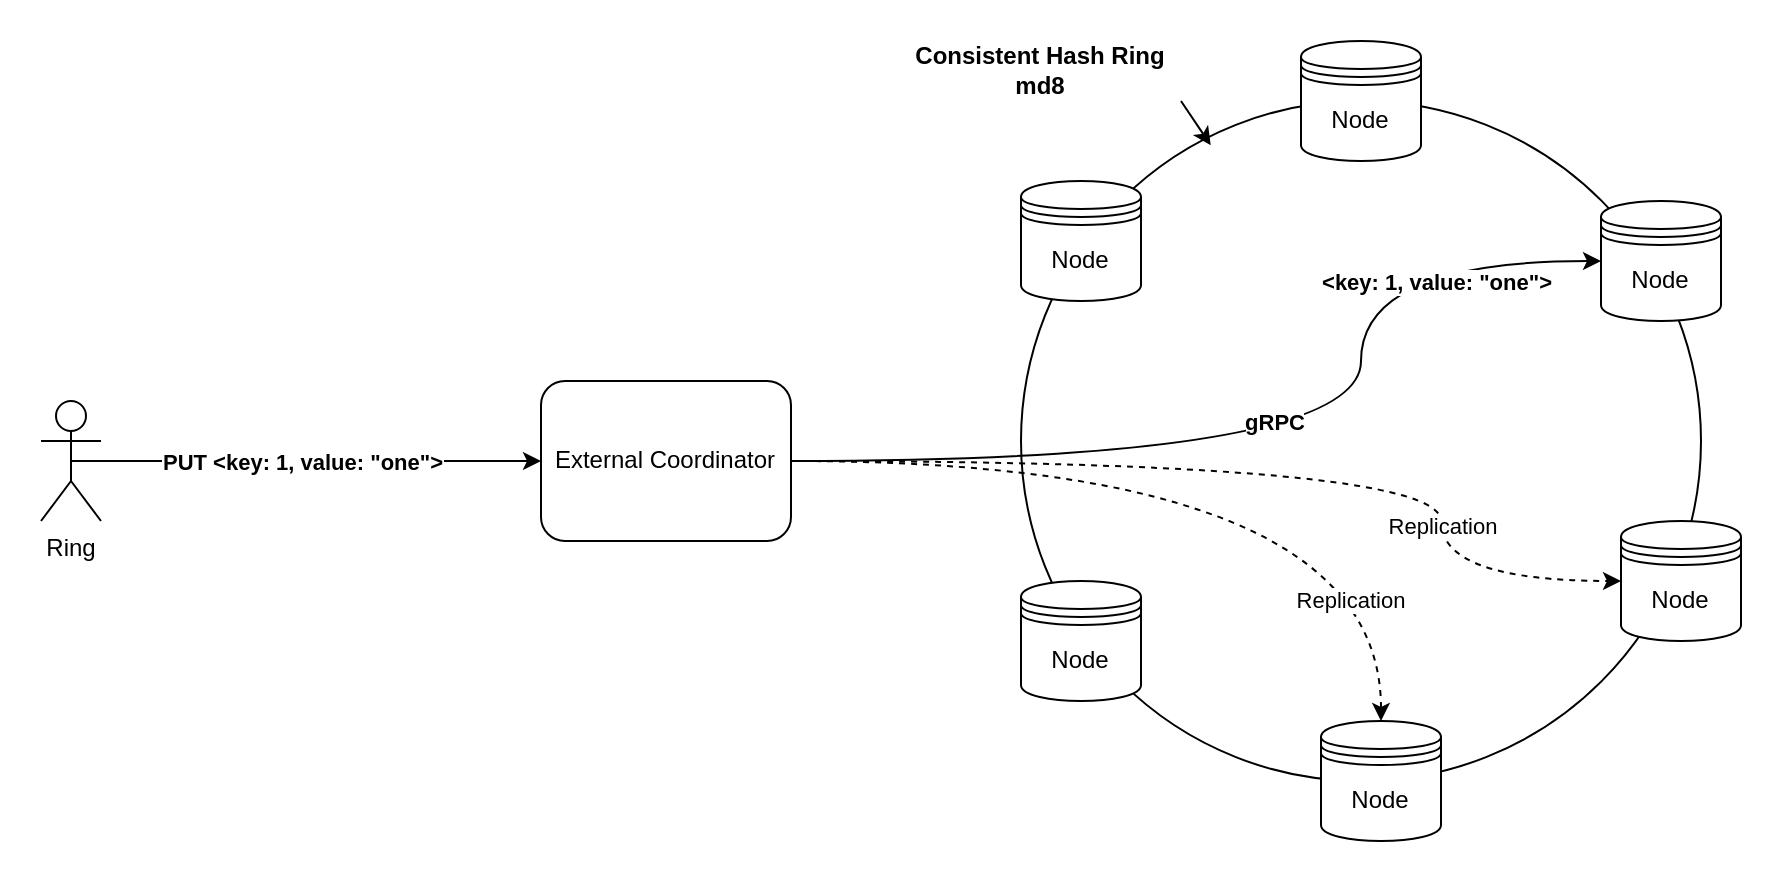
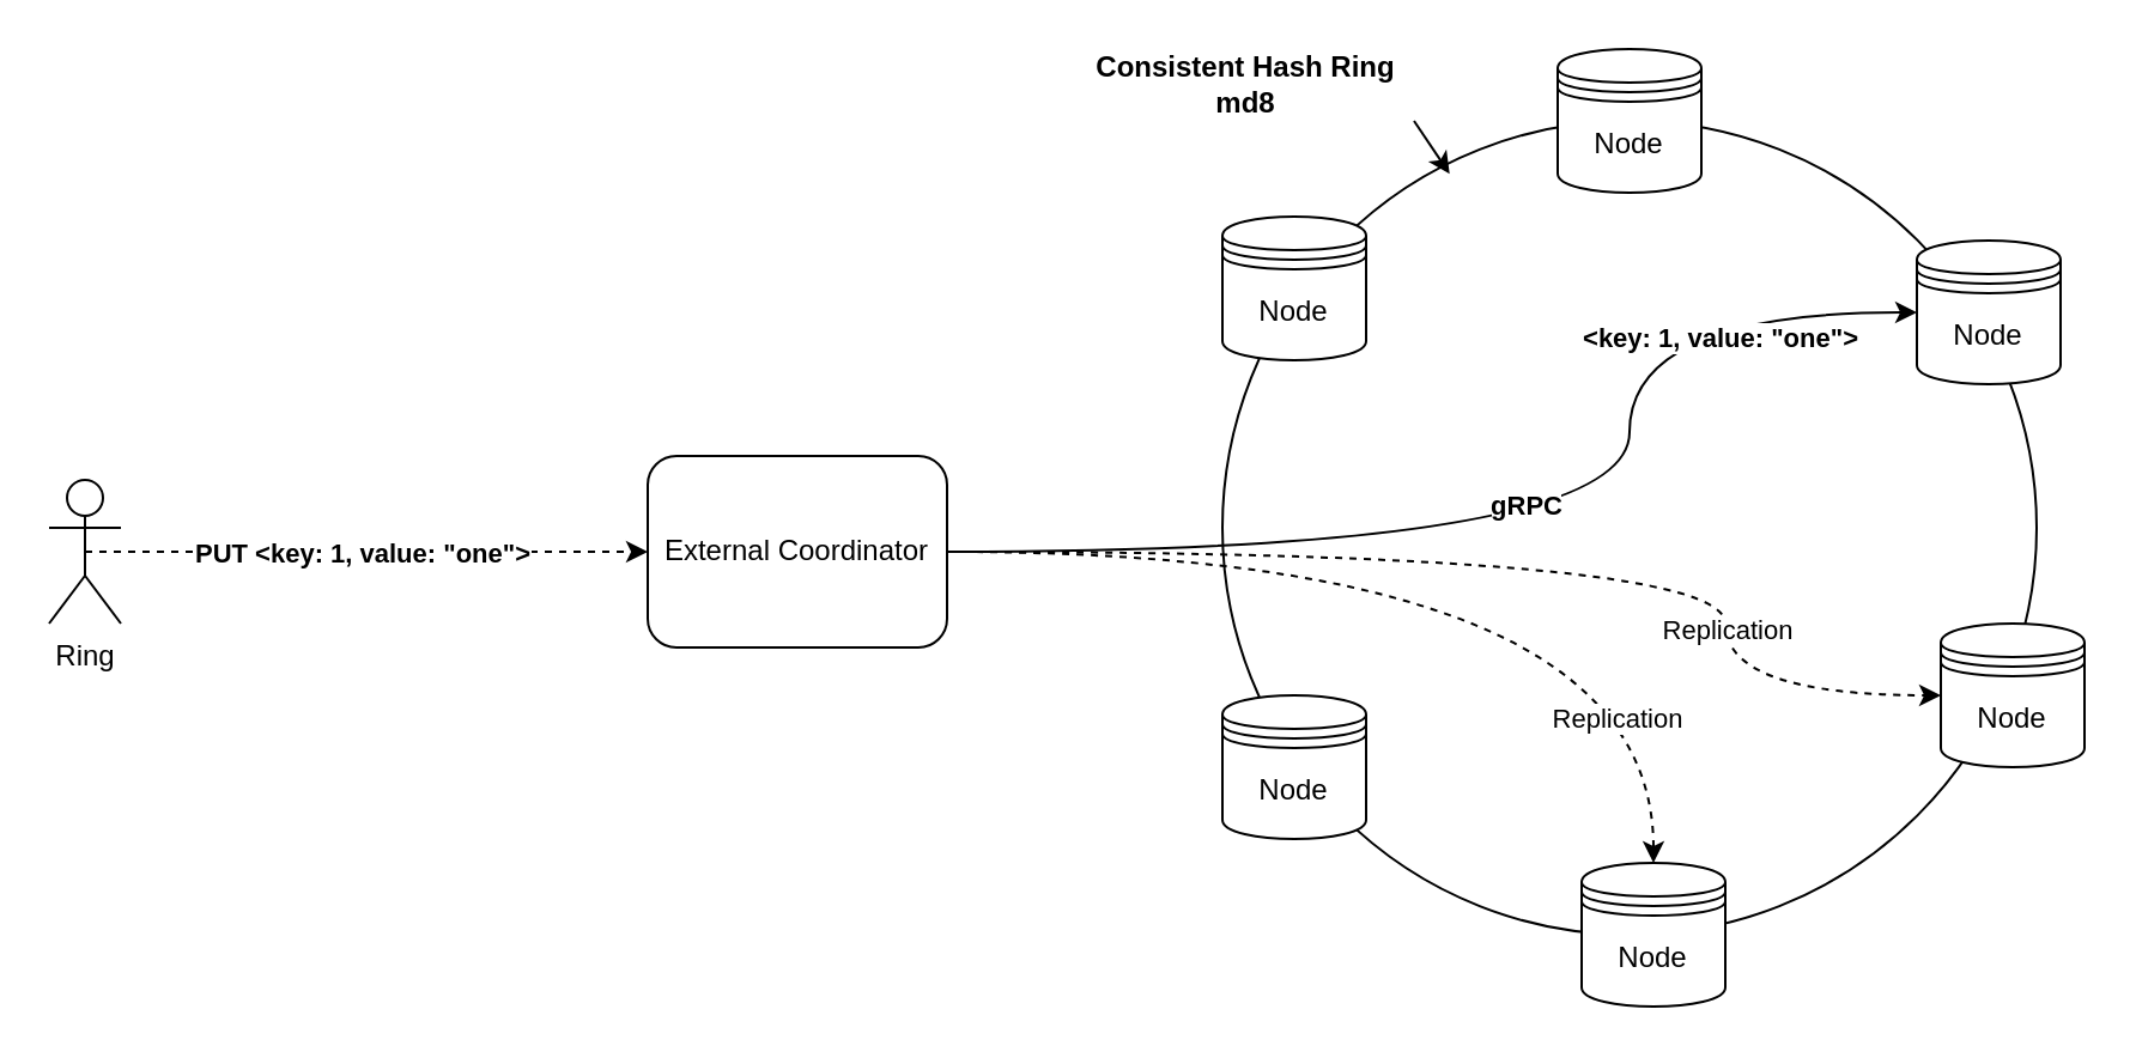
- <mxCell id="18" style="edgeStyle=orthogonalEdgeStyle;rounded=0;orthogonalLoop=1;jettySize=auto;html=1;exitX=0.5;exitY=0.5;exitDx=0;exitDy=0;exitPerimeter=0;" edge="1" parent="1" source="20" target="10"><mxGeometry relative="1" as="geometry" /></mxCell>
+ <mxCell id="18" style="edgeStyle=orthogonalEdgeStyle;rounded=0;orthogonalLoop=1;jettySize=auto;html=1;exitX=0.5;exitY=0.5;exitDx=0;exitDy=0;exitPerimeter=0;dashed=1;" edge="1" parent="1" source="20" target="10"><mxGeometry relative="1" as="geometry" /></mxCell>
